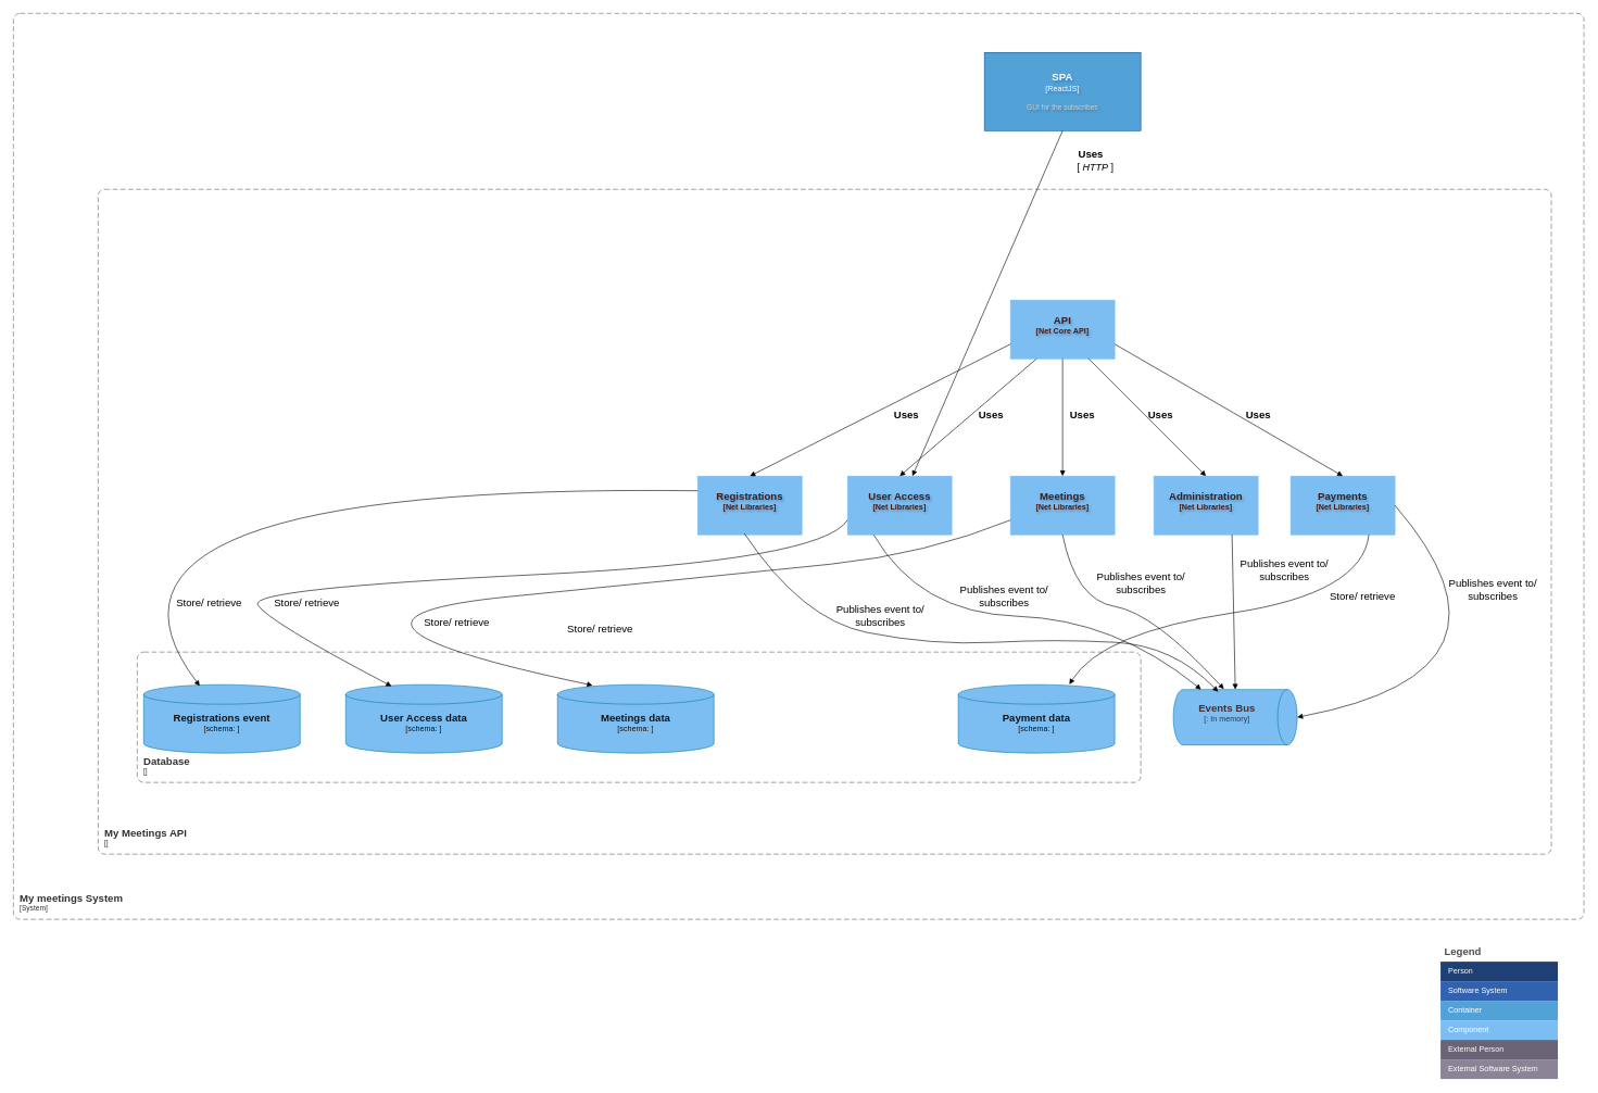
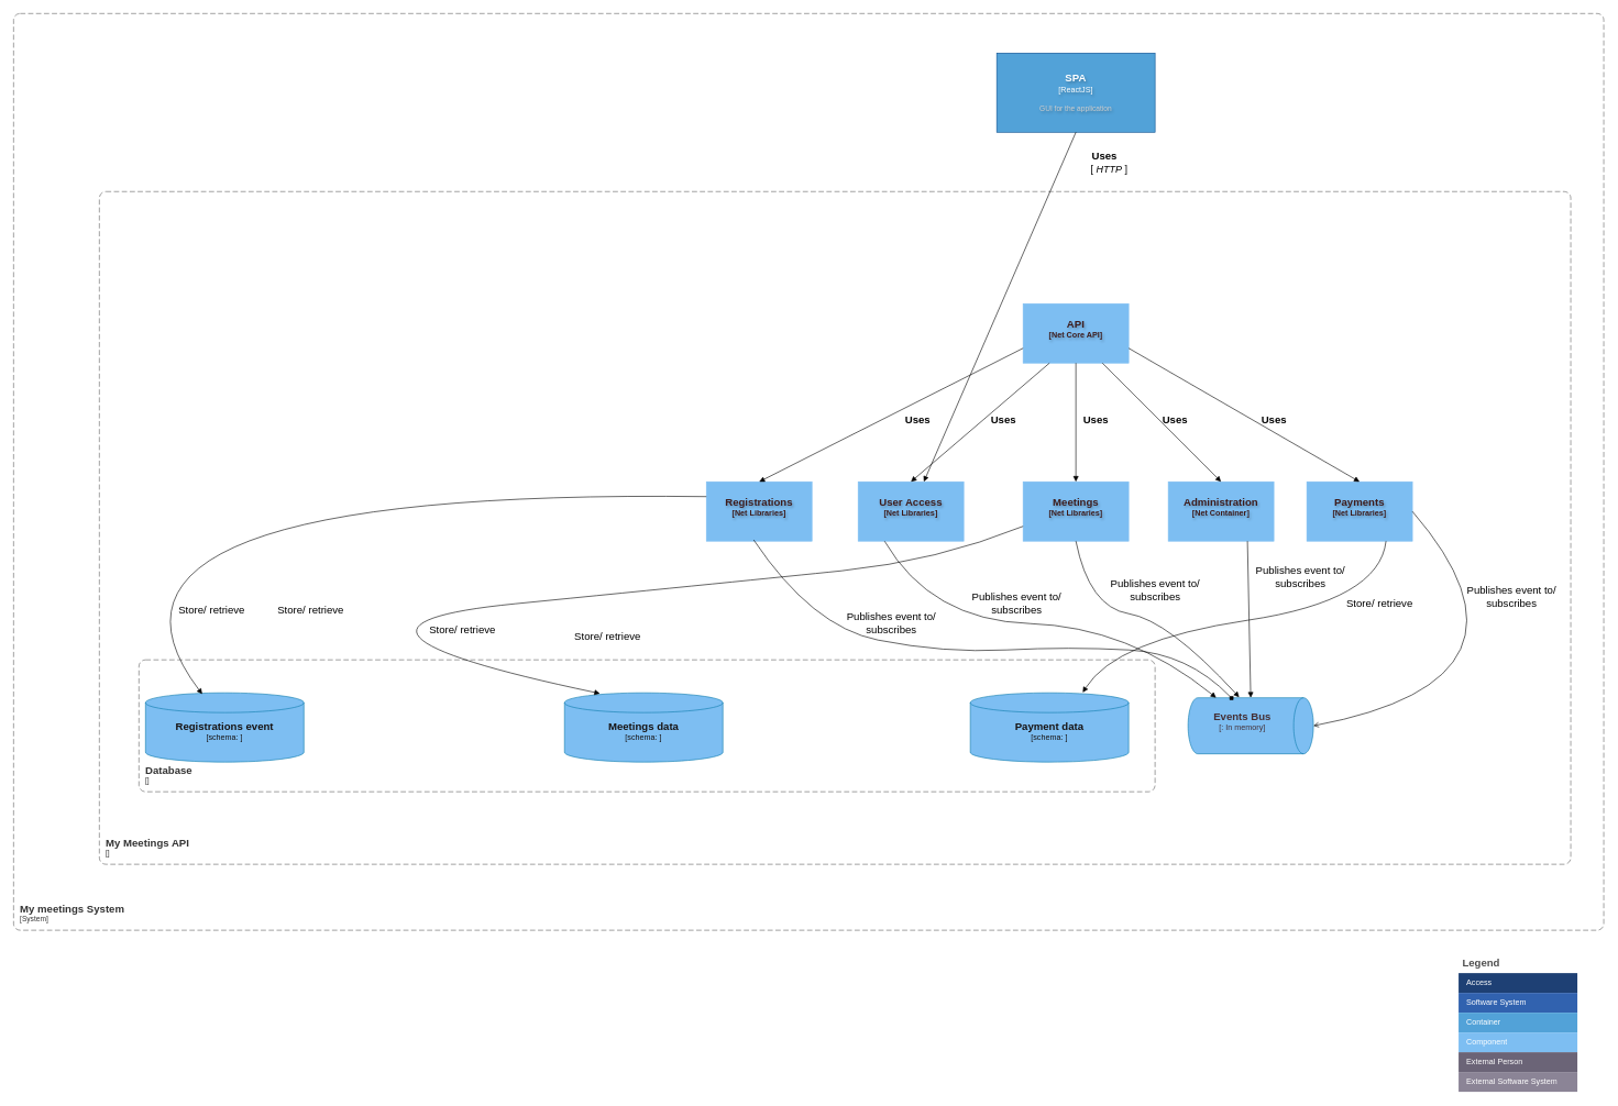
- <mxCell id="15" value="&lt;font style=&quot;font-size: 16px&quot;&gt;&lt;b&gt;SPA&lt;/b&gt;&lt;/font&gt;&lt;div&gt;[ReactJS]&lt;/div&gt;&lt;br&gt;&lt;div&gt;&lt;font style=&quot;font-size: 11px&quot;&gt;&lt;font color=&quot;#cccccc&quot;&gt;GUI for the subscribes&lt;/font&gt;&lt;/div&gt;" style="rounded=1;whiteSpace=wrap;html=1;labelBackgroundColor=none;fillColor=light-dark(#52a2d8, #69aef2);fontColor=#ffffff;align=center;arcSize=0;strokeColor=#0D5091;metaEdit=1;resizable=0;points=[[0.25,0,0],[0.5,0,0],[0.75,0,0],[1,0.25,0],[1,0.5,0],[1,0.75,0],[0.75,1,0],[0.5,1,0],[0.25,1,0],[0,0.75,0],[0,0.5,0],[0,0.25,0]];textShadow=1;" vertex="1" parent="1"><mxGeometry x="1510" y="80" width="240" height="120" as="geometry" /></mxCell>
+ <mxCell id="15" value="&lt;font style=&quot;font-size: 16px&quot;&gt;&lt;b&gt;SPA&lt;/b&gt;&lt;/font&gt;&lt;div&gt;[ReactJS]&lt;/div&gt;&lt;br&gt;&lt;div&gt;&lt;font style=&quot;font-size: 11px&quot;&gt;&lt;font color=&quot;#cccccc&quot;&gt;GUI for the application&lt;/font&gt;&lt;/div&gt;" style="rounded=1;whiteSpace=wrap;html=1;labelBackgroundColor=none;fillColor=light-dark(#52a2d8, #69aef2);fontColor=#ffffff;align=center;arcSize=0;strokeColor=#0D5091;metaEdit=1;resizable=0;points=[[0.25,0,0],[0.5,0,0],[0.75,0,0],[1,0.25,0],[1,0.5,0],[1,0.75,0],[0.75,1,0],[0.5,1,0],[0.25,1,0],[0,0.75,0],[0,0.5,0],[0,0.25,0]];textShadow=1;" vertex="1" parent="1"><mxGeometry x="1510" y="80" width="240" height="120" as="geometry" /></mxCell>
- <mxCell id="20" value="&lt;font style=&quot;font-size: 16px&quot;&gt;&lt;span&gt;Administration&lt;/span&gt;&lt;/font&gt;&lt;div&gt;[Net Libraries]&lt;/div&gt;&lt;br&gt;&lt;div&gt;&lt;font style=&quot;font-size: 11px&quot;&gt;&lt;font&gt;&lt;/font&gt;&lt;/font&gt;&lt;/div&gt;" style="rounded=1;whiteSpace=wrap;html=1;labelBackgroundColor=none;fillColor=light-dark(#7dbef2, #69aef2);fontColor=light-dark(#3d1c1c, #121212);align=center;arcSize=0;strokeColor=light-dark(#7dbef2, #7fb9f1);metaEdit=1;resizable=1;points=[[0.25,0,0],[0.5,0,0],[0.75,0,0],[1,0.25,0],[1,0.5,0],[1,0.75,0],[0.75,1,0],[0.5,1,0],[0.25,1,0],[0,0.75,0],[0,0.5,0],[0,0.25,0]];textShadow=1;movable=1;rotatable=1;deletable=1;editable=1;locked=0;connectable=1;fontStyle=1" vertex="1" parent="1"><mxGeometry x="1770" y="730" width="160" height="90" as="geometry" /></mxCell>
+ <mxCell id="20" value="&lt;font style=&quot;font-size: 16px&quot;&gt;&lt;span&gt;Administration&lt;/span&gt;&lt;/font&gt;&lt;div&gt;[Net Container]&lt;/div&gt;&lt;br&gt;&lt;div&gt;&lt;font style=&quot;font-size: 11px&quot;&gt;&lt;font&gt;&lt;/font&gt;&lt;/font&gt;&lt;/div&gt;" style="rounded=1;whiteSpace=wrap;html=1;labelBackgroundColor=none;fillColor=light-dark(#7dbef2, #69aef2);fontColor=light-dark(#3d1c1c, #121212);align=center;arcSize=0;strokeColor=light-dark(#7dbef2, #7fb9f1);metaEdit=1;resizable=1;points=[[0.25,0,0],[0.5,0,0],[0.75,0,0],[1,0.25,0],[1,0.5,0],[1,0.75,0],[0.75,1,0],[0.5,1,0],[0.25,1,0],[0,0.75,0],[0,0.5,0],[0,0.25,0]];textShadow=1;movable=1;rotatable=1;deletable=1;editable=1;locked=0;connectable=1;fontStyle=1" vertex="1" parent="1"><mxGeometry x="1770" y="730" width="160" height="90" as="geometry" /></mxCell>
- <mxCell id="47" value="" style="html=1;verticalAlign=bottom;labelBackgroundColor=none;endArrow=block;endFill=1;rounded=0;exitX=0;exitY=0.75;exitDx=0;exitDy=0;exitPerimeter=0;entryX=0.293;entryY=0.023;entryDx=0;entryDy=0;entryPerimeter=0;curved=1;" edge="1" parent="1" source="18" target="25"><mxGeometry width="160" relative="1" as="geometry"><mxPoint x="1290" y="770" as="sourcePoint" /><mxPoint x="577.36" y="1022.08" as="targetPoint" /><Array as="points"><mxPoint x="1260" y="860" /><mxPoint x="380" y="902.5" /><mxPoint x="410" y="952.5" /></Array></mxGeometry></mxCell>
- <mxCell id="56" value="" style="html=1;verticalAlign=bottom;labelBackgroundColor=none;endArrow=block;endFill=1;rounded=0;exitX=0.448;exitY=0.979;exitDx=0;exitDy=0;exitPerimeter=0;entryX=0.041;entryY=0.638;entryDx=0;entryDy=0;entryPerimeter=0;curved=1;" edge="1" parent="1" source="17" target="22"><mxGeometry width="160" relative="1" as="geometry"><mxPoint x="1690" y="650" as="sourcePoint" /><mxPoint x="1290" y="852" as="targetPoint" /><Array as="points"><mxPoint x="1230" y="950" /><mxPoint x="1430" y="990" /><mxPoint x="1620" y="980" /><mxPoint x="1800" y="990" /></Array></mxGeometry></mxCell>
+ <mxCell id="56" value="" style="html=1;verticalAlign=bottom;labelBackgroundColor=none;endArrow=diamond;endFill=1;rounded=0;exitX=0.448;exitY=0.979;exitDx=0;exitDy=0;exitPerimeter=0;entryX=0.041;entryY=0.638;entryDx=0;entryDy=0;entryPerimeter=0;curved=1;" edge="1" parent="1" source="17" target="22"><mxGeometry width="160" relative="1" as="geometry"><mxPoint x="1690" y="650" as="sourcePoint" /><mxPoint x="1290" y="852" as="targetPoint" /><Array as="points"><mxPoint x="1230" y="950" /><mxPoint x="1430" y="990" /><mxPoint x="1620" y="980" /><mxPoint x="1800" y="990" /></Array></mxGeometry></mxCell>
- <mxCell id="36" value="" style="html=1;verticalAlign=bottom;labelBackgroundColor=none;endArrow=block;endFill=1;rounded=0;entryX=0.5;entryY=0;entryDx=0;entryDy=0;entryPerimeter=0;exitX=1;exitY=0.5;exitDx=0;exitDy=0;exitPerimeter=0;curved=1;" edge="1" parent="1" source="21" target="22"><mxGeometry width="160" relative="1" as="geometry"><mxPoint x="1830" y="590" as="sourcePoint" /><mxPoint x="2180" y="792" as="targetPoint" /><Array as="points"><mxPoint x="2360" y="1030" /></Array></mxGeometry></mxCell>
+ <mxCell id="36" value="" style="html=1;verticalAlign=bottom;labelBackgroundColor=none;endArrow=open;endFill=1;rounded=0;entryX=0.5;entryY=0;entryDx=0;entryDy=0;entryPerimeter=0;exitX=1;exitY=0.5;exitDx=0;exitDy=0;exitPerimeter=0;curved=1;" edge="1" parent="1" source="21" target="22"><mxGeometry width="160" relative="1" as="geometry"><mxPoint x="1830" y="590" as="sourcePoint" /><mxPoint x="2180" y="792" as="targetPoint" /><Array as="points"><mxPoint x="2360" y="1030" /></Array></mxGeometry></mxCell>
- <mxCell id="25" value="&lt;font style=&quot;font-size: 16px&quot;&gt;&lt;b&gt;User Access data&lt;/b&gt;&lt;/font&gt;&lt;div&gt;[schema:&amp;nbsp;]&lt;/div&gt;&lt;br&gt;&lt;div&gt;&lt;font style=&quot;font-size: 11px&quot;&gt;&lt;font&gt;&lt;/font&gt;&lt;/font&gt;&lt;/div&gt;" style="shape=cylinder3;size=15;whiteSpace=wrap;html=1;boundedLbl=1;rounded=0;labelBackgroundColor=none;fillColor=light-dark(#7dbef2, #1d8ab9);fontSize=12;fontColor=light-dark(#171313, #121212);align=center;strokeColor=#0E7DAD;metaEdit=1;points=[[0.5,0,0],[1,0.25,0],[1,0.5,0],[1,0.75,0],[0.5,1,0],[0,0.75,0],[0,0.5,0],[0,0.25,0]];resizable=1;movable=1;rotatable=1;deletable=1;editable=1;locked=0;connectable=1;" vertex="1" parent="1"><mxGeometry x="530" y="1050" width="240" height="105" as="geometry" /></mxCell>
- <mxCell id="4" value="Person" style="shape=partialRectangle;html=1;whiteSpace=wrap;connectable=0;strokeColor=inherit;overflow=hidden;fillColor=#1E4074;top=0;left=0;bottom=0;right=0;pointerEvents=1;fontSize=12;align=left;fontColor=#FFFFFF;gradientColor=none;spacingLeft=10;spacingRight=4;" vertex="1" parent="3"><mxGeometry width="180" height="30" as="geometry"><mxRectangle width="180" height="30" as="alternateBounds" /></mxGeometry></mxCell>
+ <mxCell id="4" value="Access" style="shape=partialRectangle;html=1;whiteSpace=wrap;connectable=0;strokeColor=inherit;overflow=hidden;fillColor=#1E4074;top=0;left=0;bottom=0;right=0;pointerEvents=1;fontSize=12;align=left;fontColor=#FFFFFF;gradientColor=none;spacingLeft=10;spacingRight=4;" vertex="1" parent="3"><mxGeometry width="180" height="30" as="geometry"><mxRectangle width="180" height="30" as="alternateBounds" /></mxGeometry></mxCell>
